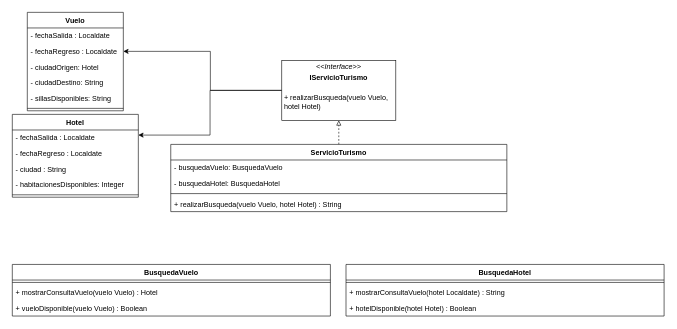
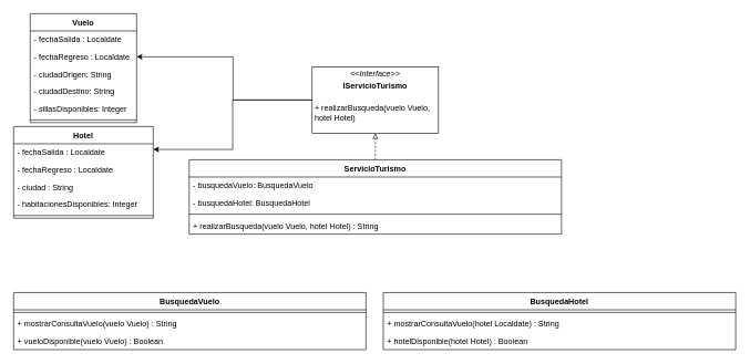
- <mxCell id="22" value="- ciudadOrigen: Hotel" style="text;strokeColor=none;fillColor=none;align=left;verticalAlign=top;spacingLeft=4;spacingRight=4;overflow=hidden;rotatable=0;points=[[0,0.5],[1,0.5]];portConstraint=eastwest;" vertex="1" parent="19"><mxGeometry y="78" width="160" height="26" as="geometry" /></mxCell>
+ <mxCell id="22" value="- ciudadOrigen: String" style="text;strokeColor=none;fillColor=none;align=left;verticalAlign=top;spacingLeft=4;spacingRight=4;overflow=hidden;rotatable=0;points=[[0,0.5],[1,0.5]];portConstraint=eastwest;" vertex="1" parent="19"><mxGeometry y="78" width="160" height="26" as="geometry" /></mxCell>
- <mxCell id="24" value="- sillasDisponibles: String" style="text;strokeColor=none;fillColor=none;align=left;verticalAlign=top;spacingLeft=4;spacingRight=4;overflow=hidden;rotatable=0;points=[[0,0.5],[1,0.5]];portConstraint=eastwest;" vertex="1" parent="19"><mxGeometry y="130" width="160" height="26" as="geometry" /></mxCell>
+ <mxCell id="24" value="- sillasDisponibles: Integer" style="text;strokeColor=none;fillColor=none;align=left;verticalAlign=top;spacingLeft=4;spacingRight=4;overflow=hidden;rotatable=0;points=[[0,0.5],[1,0.5]];portConstraint=eastwest;" vertex="1" parent="19"><mxGeometry y="130" width="160" height="26" as="geometry" /></mxCell>
- <mxCell id="13" value="+ mostrarConsultaVuelo(vuelo Vuelo) : Hotel" style="text;strokeColor=none;fillColor=none;align=left;verticalAlign=top;spacingLeft=4;spacingRight=4;overflow=hidden;rotatable=0;points=[[0,0.5],[1,0.5]];portConstraint=eastwest;" vertex="1" parent="11"><mxGeometry y="34" width="530" height="26" as="geometry" /></mxCell>
+ <mxCell id="13" value="+ mostrarConsultaVuelo(vuelo Vuelo) : String" style="text;strokeColor=none;fillColor=none;align=left;verticalAlign=top;spacingLeft=4;spacingRight=4;overflow=hidden;rotatable=0;points=[[0,0.5],[1,0.5]];portConstraint=eastwest;" vertex="1" parent="11"><mxGeometry y="34" width="530" height="26" as="geometry" /></mxCell>
